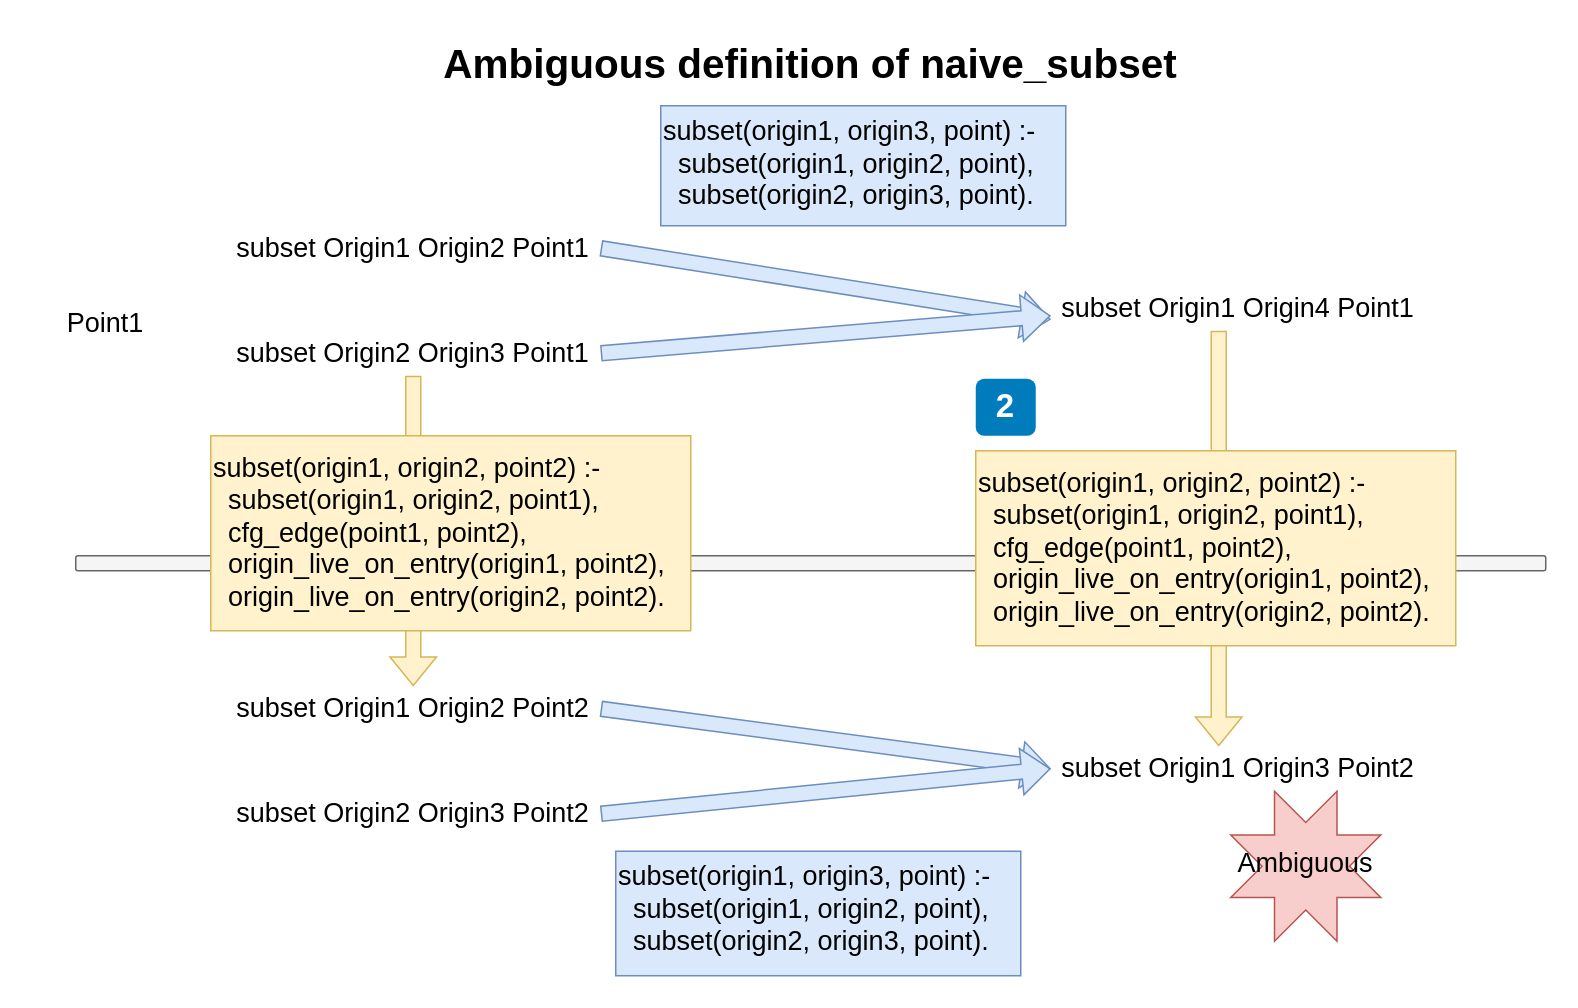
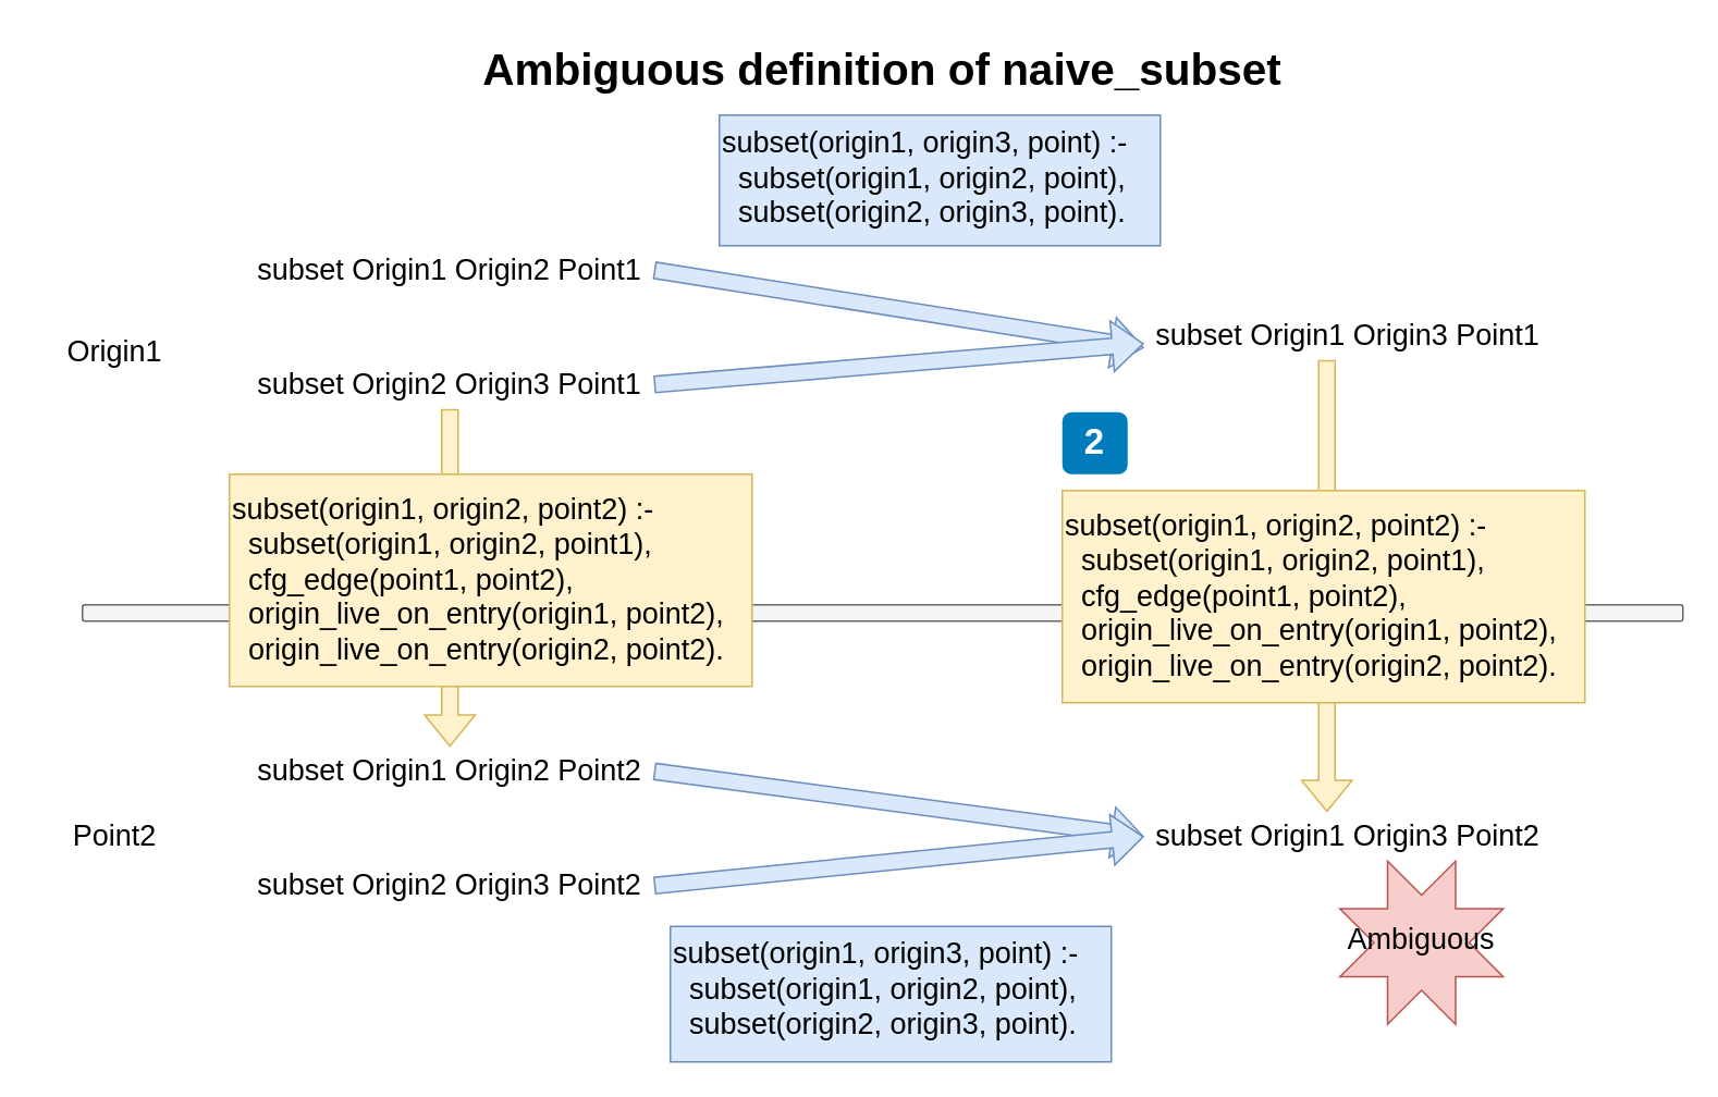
- <mxCell id="8" value="subset Origin1 Origin4 Point1" style="text;html=1;strokeColor=none;fillColor=none;align=center;verticalAlign=middle;whiteSpace=wrap;rounded=0;fontSize=18;" parent="1" vertex="1"><mxGeometry x="700" y="190" width="250" height="30" as="geometry" /></mxCell>
+ <mxCell id="8" value="subset Origin1 Origin3 Point1" style="text;html=1;strokeColor=none;fillColor=none;align=center;verticalAlign=middle;whiteSpace=wrap;rounded=0;fontSize=18;" parent="1" vertex="1"><mxGeometry x="700" y="190" width="250" height="30" as="geometry" /></mxCell>
- <mxCell id="2" value="&lt;font style=&quot;font-size: 18px&quot;&gt;Point1&lt;/font&gt;" style="text;html=1;strokeColor=none;fillColor=none;align=center;verticalAlign=middle;whiteSpace=wrap;rounded=0;" parent="1" vertex="1"><mxGeometry x="20" y="180" width="100" height="70" as="geometry" /></mxCell>
+ <mxCell id="2" value="&lt;font style=&quot;font-size: 18px&quot;&gt;Origin1&lt;/font&gt;" style="text;html=1;strokeColor=none;fillColor=none;align=center;verticalAlign=middle;whiteSpace=wrap;rounded=0;" parent="1" vertex="1"><mxGeometry x="20" y="180" width="100" height="70" as="geometry" /></mxCell>
+ <mxCell id="3" value="&lt;font style=&quot;font-size: 18px&quot;&gt;Point2&lt;/font&gt;" style="text;html=1;strokeColor=none;fillColor=none;align=center;verticalAlign=middle;whiteSpace=wrap;rounded=0;" parent="1" vertex="1"><mxGeometry x="20" y="477" width="100" height="70" as="geometry" /></mxCell>
